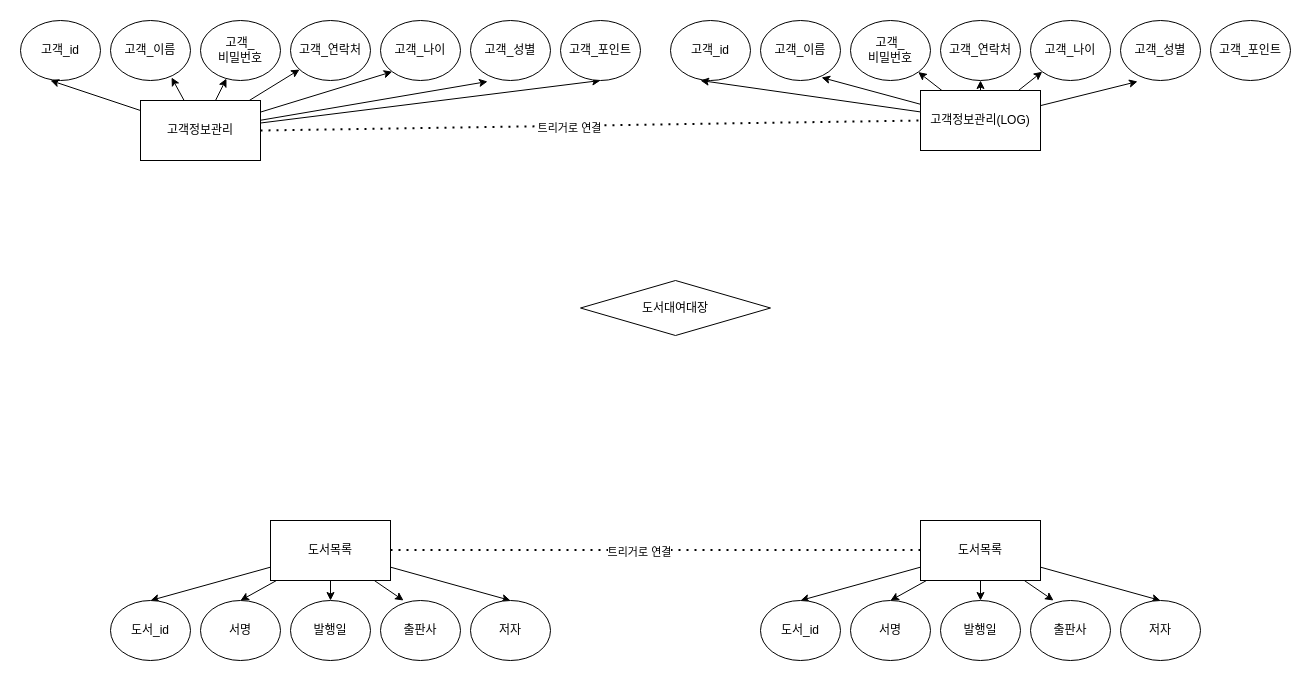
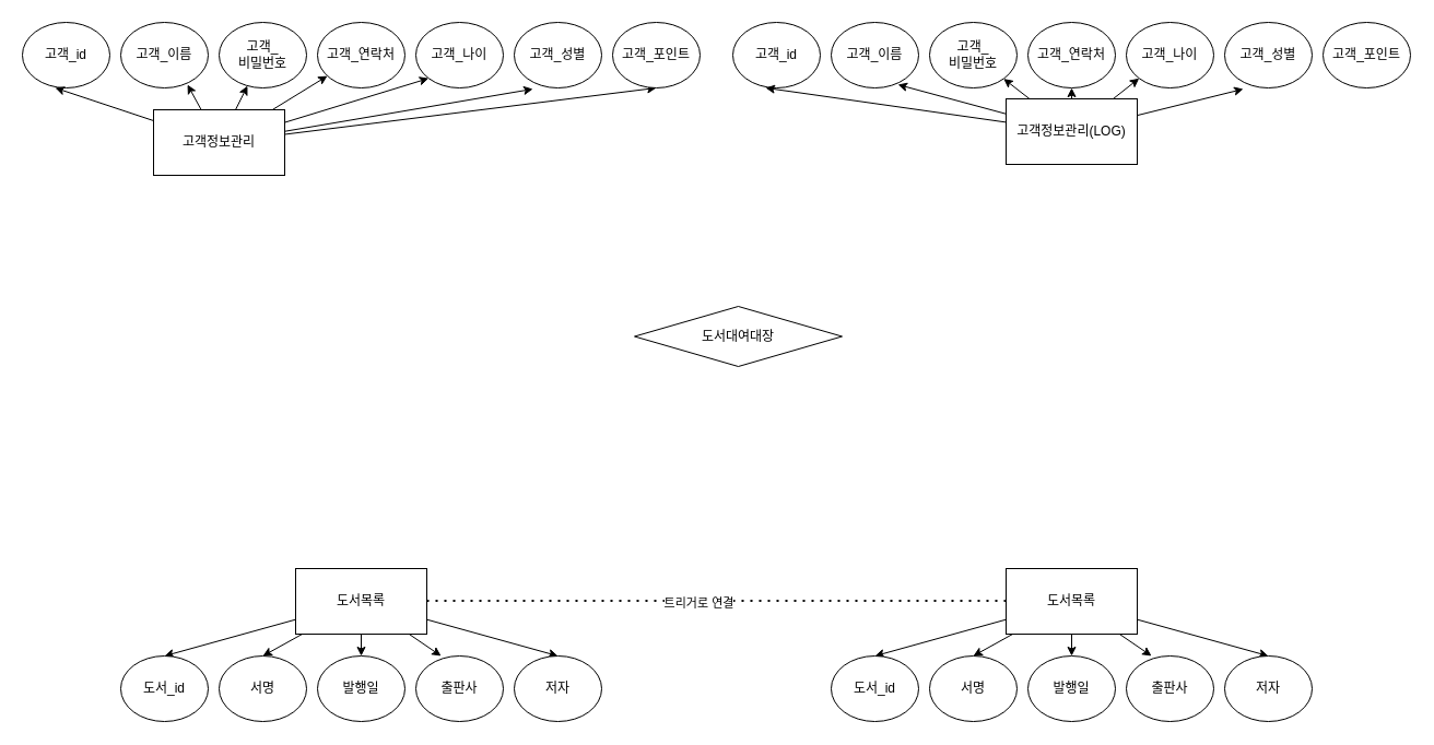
- <mxCell id="31" value="" style="endArrow=none;dashed=1;html=1;dashPattern=1 3;strokeWidth=2;entryX=0;entryY=0.5;entryDx=0;entryDy=0;exitX=1;exitY=0.5;exitDx=0;exitDy=0;" edge="1" parent="1" source="8" target="22"><mxGeometry width="50" height="50" relative="1" as="geometry"><mxPoint x="730" y="370" as="sourcePoint" /><mxPoint x="780" y="320" as="targetPoint" /></mxGeometry></mxCell>
- <mxCell id="32" value="트리거로 연결" style="edgeLabel;html=1;align=center;verticalAlign=middle;resizable=0;points=[];" vertex="1" connectable="0" parent="31"><mxGeometry x="-0.064" y="-2" relative="1" as="geometry"><mxPoint as="offset" /></mxGeometry></mxCell>
